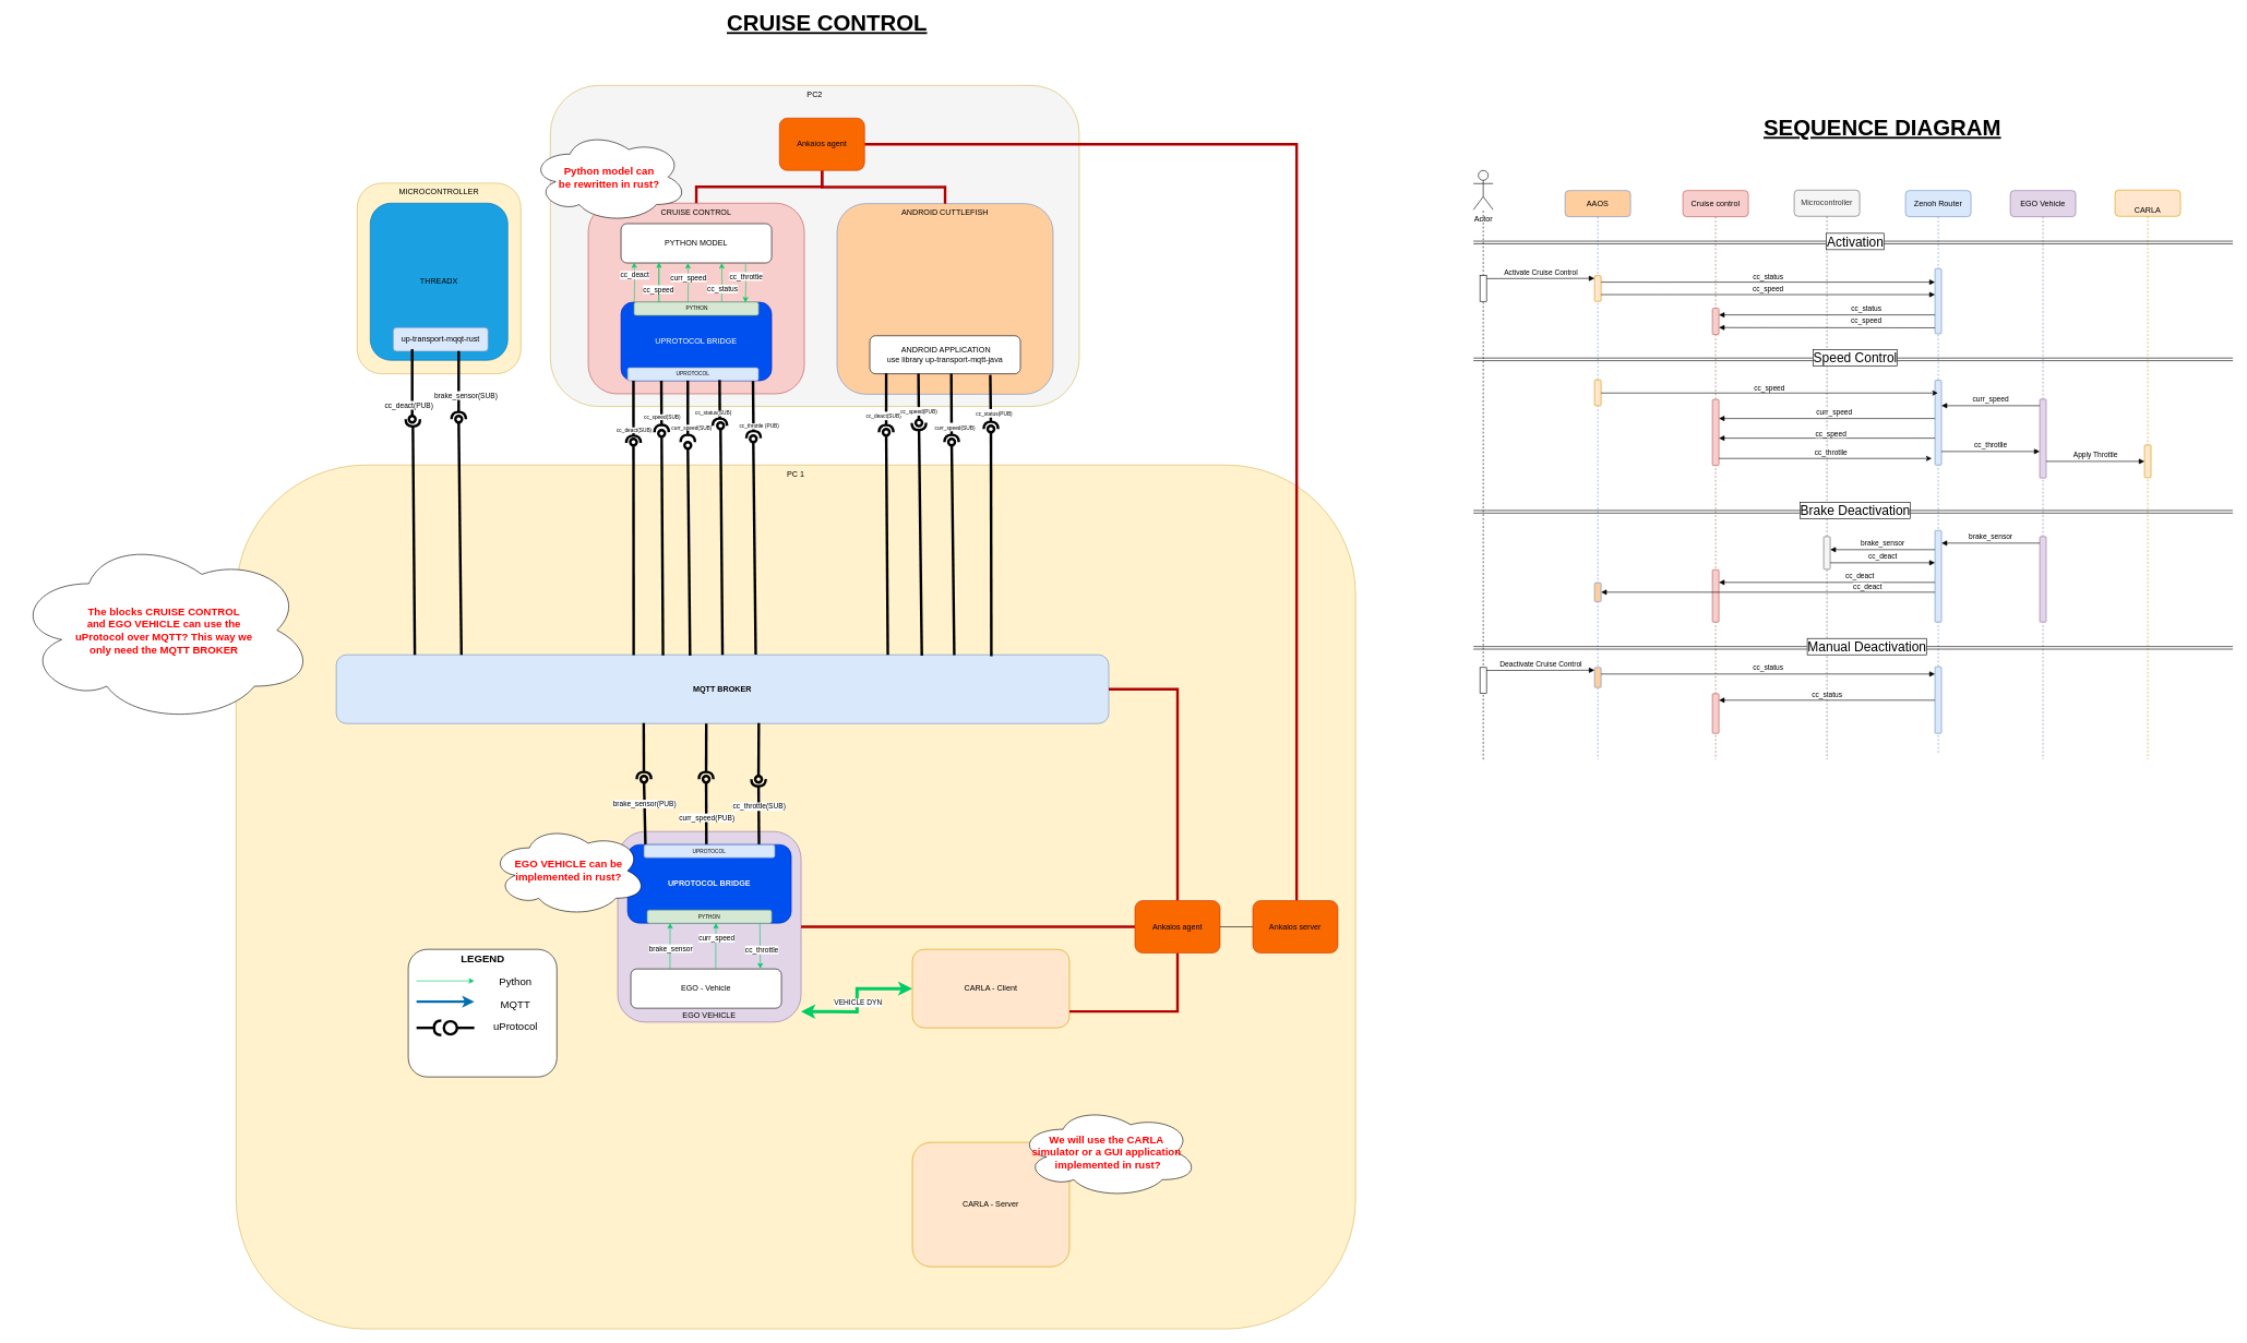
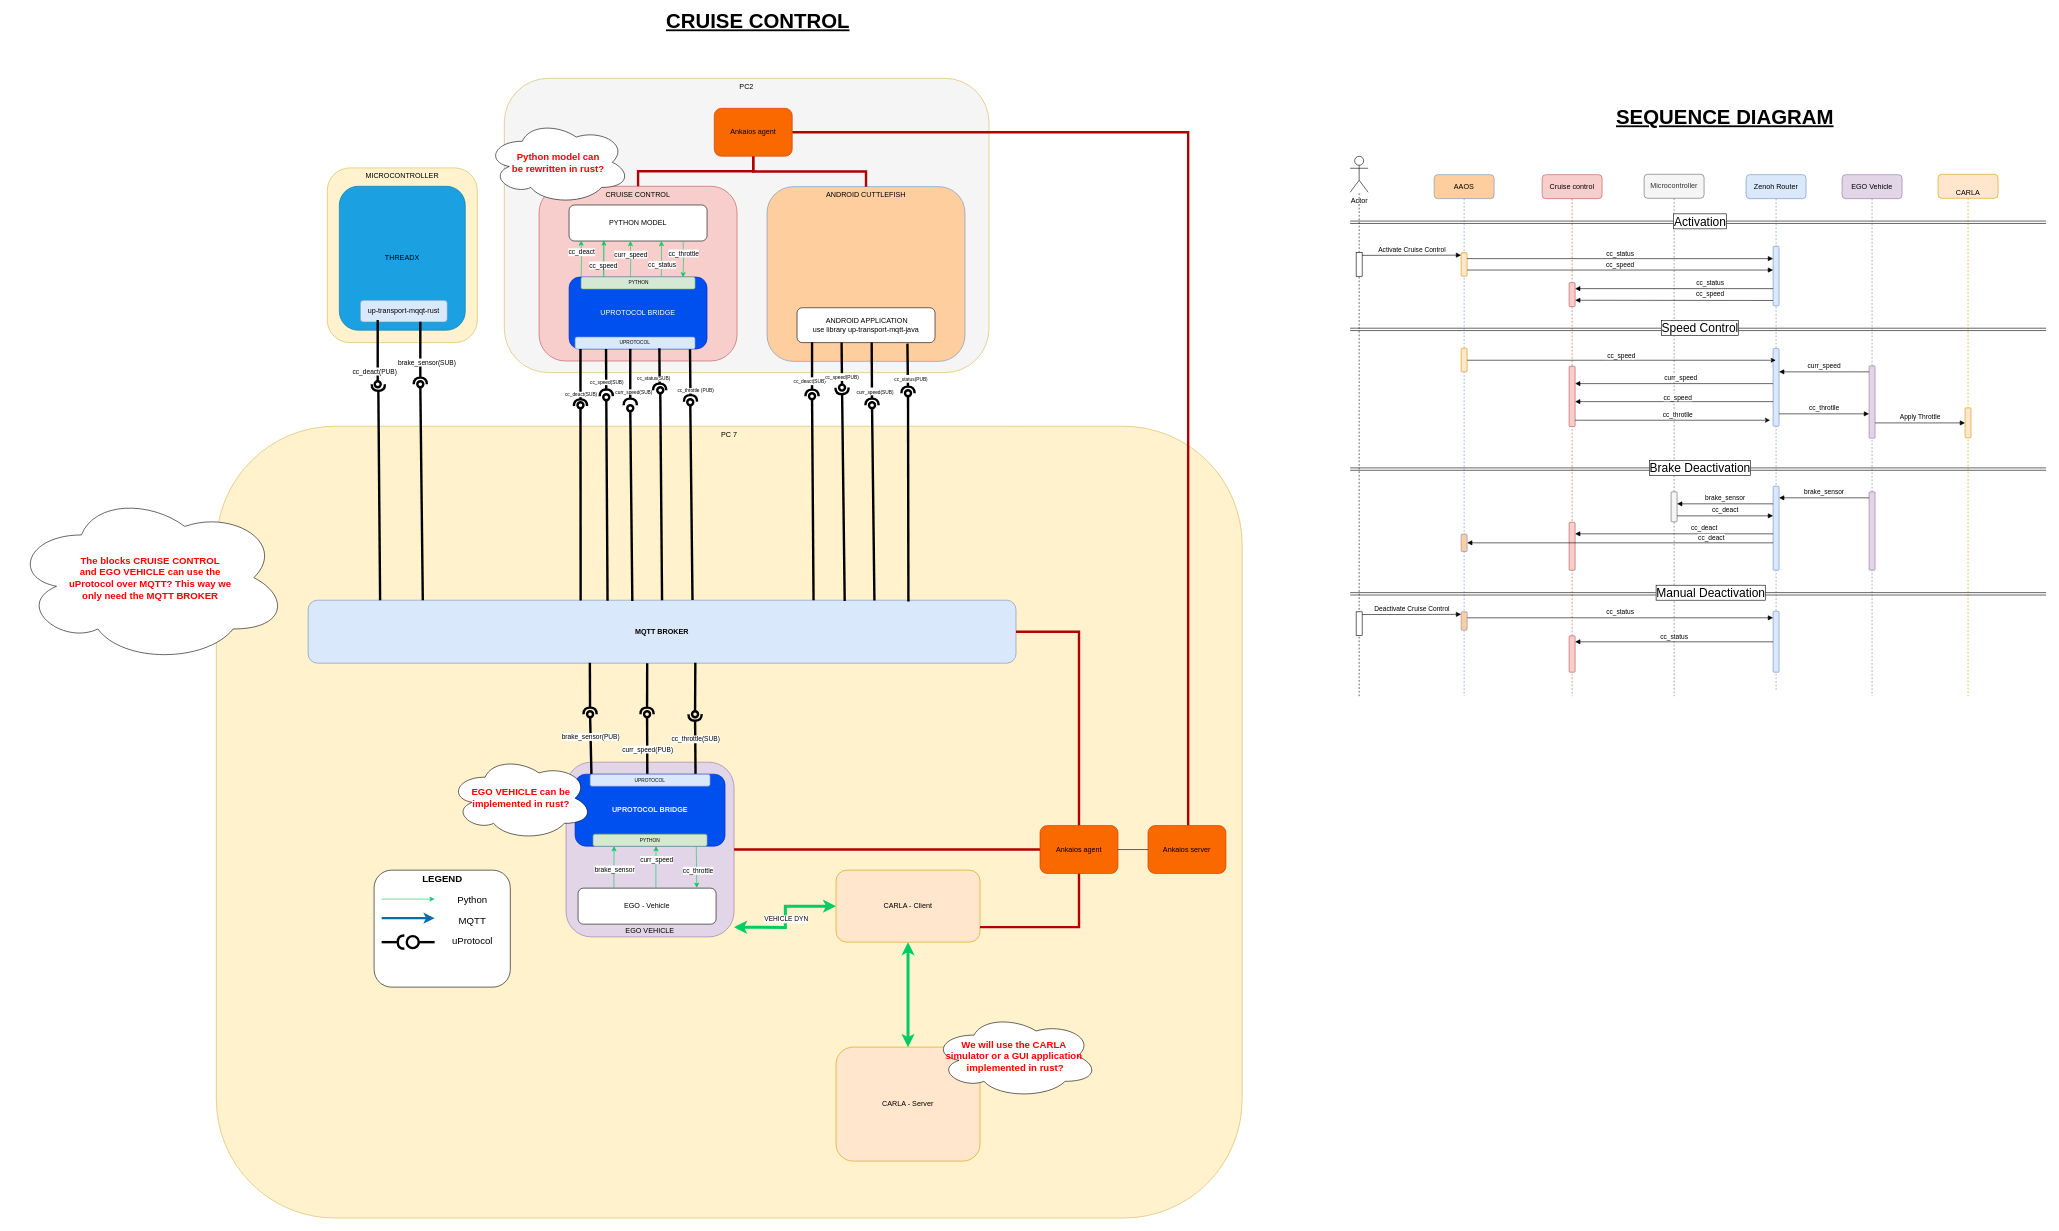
- <mxCell id="67" value="PC 1" style="rounded=1;whiteSpace=wrap;html=1;verticalAlign=top;fillColor=#FFF2CC;strokeColor=#d6b656;" parent="1" vertex="1"><mxGeometry x="360" y="710" width="1710" height="1320" as="geometry" /></mxCell>
+ <mxCell id="67" value="PC 7" style="rounded=1;whiteSpace=wrap;html=1;verticalAlign=top;fillColor=#FFF2CC;strokeColor=#d6b656;" parent="1" vertex="1"><mxGeometry x="360" y="710" width="1710" height="1320" as="geometry" /></mxCell>
+ <mxCell id="87" style="edgeStyle=orthogonalEdgeStyle;rounded=0;orthogonalLoop=1;jettySize=auto;html=1;entryX=0.5;entryY=1;entryDx=0;entryDy=0;startArrow=classic;startFill=1;strokeColor=#00CC66;align=center;verticalAlign=middle;fontFamily=Helvetica;fontSize=11;fontColor=default;labelBackgroundColor=default;endArrow=classic;strokeWidth=5;" parent="1" source="86" target="85" edge="1"><mxGeometry relative="1" as="geometry"><mxPoint x="1213" y="1555" as="sourcePoint" /><mxPoint x="1403" y="1555" as="targetPoint" /></mxGeometry></mxCell>
